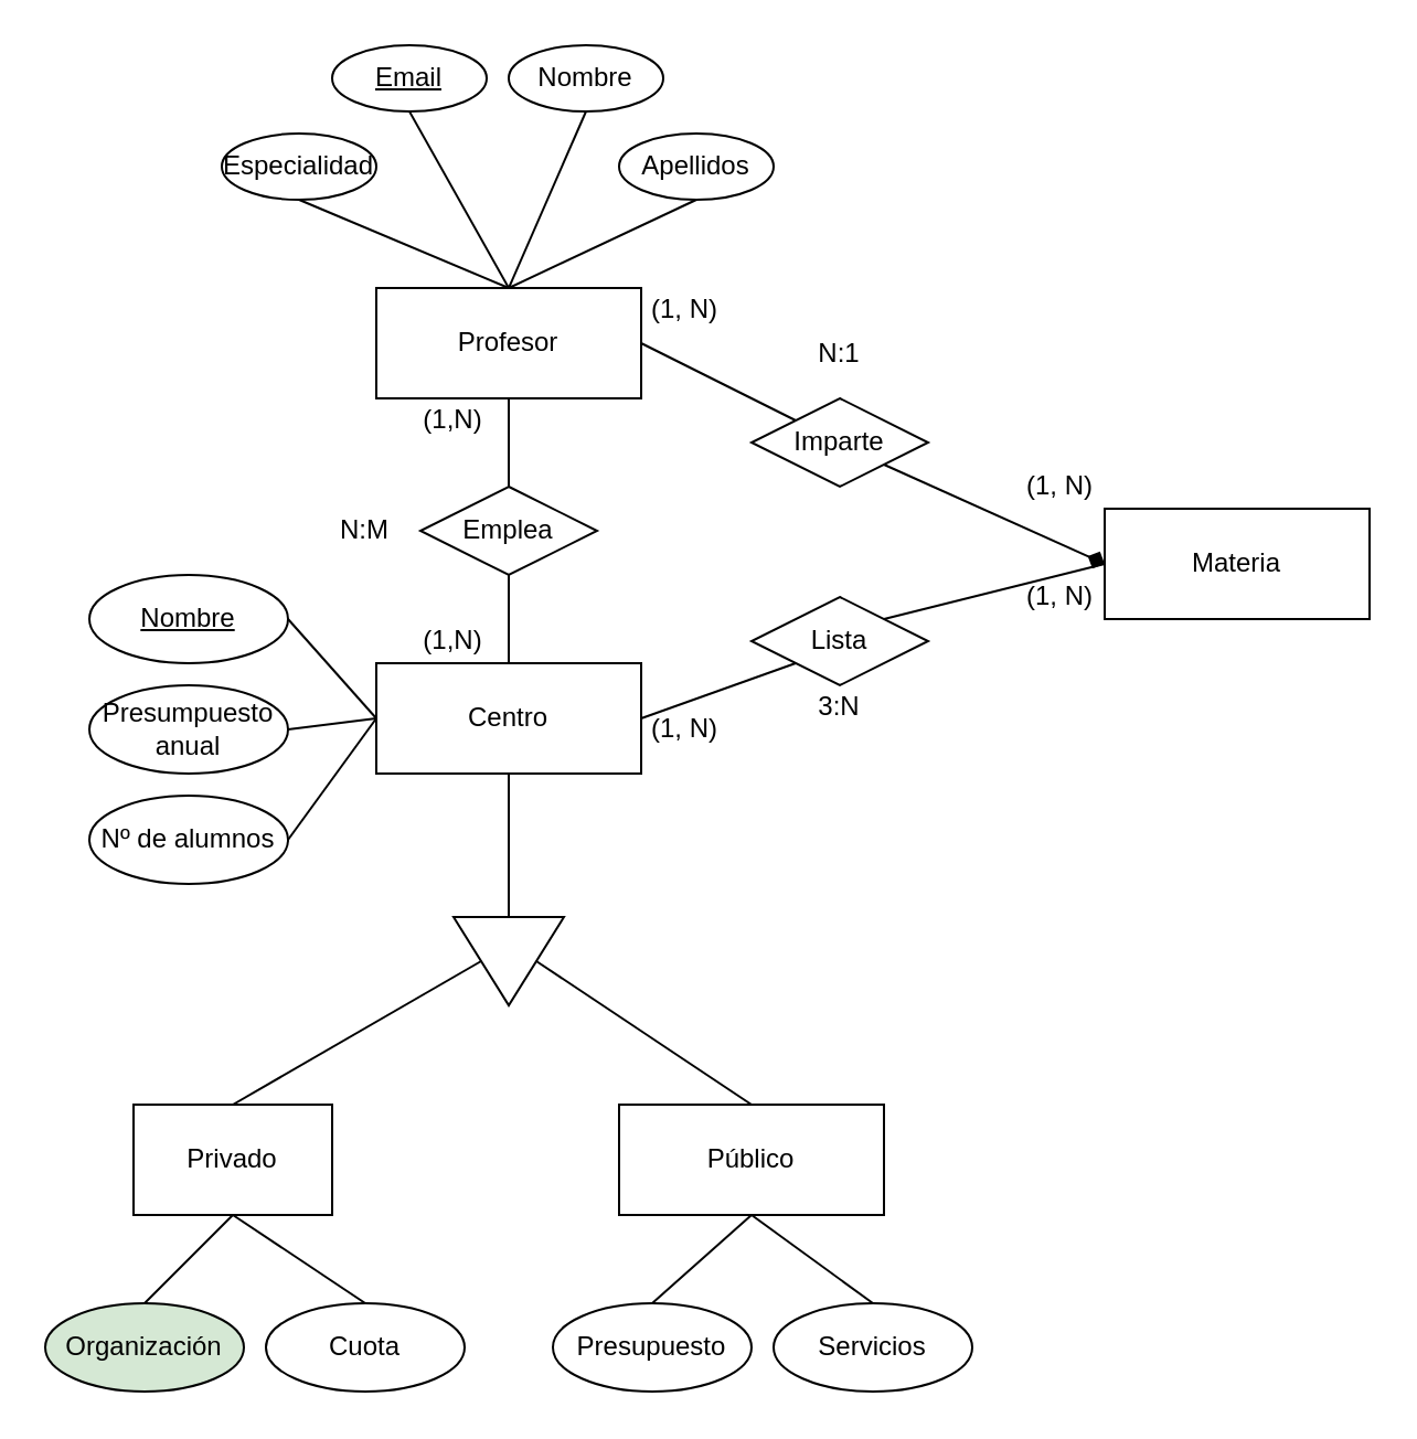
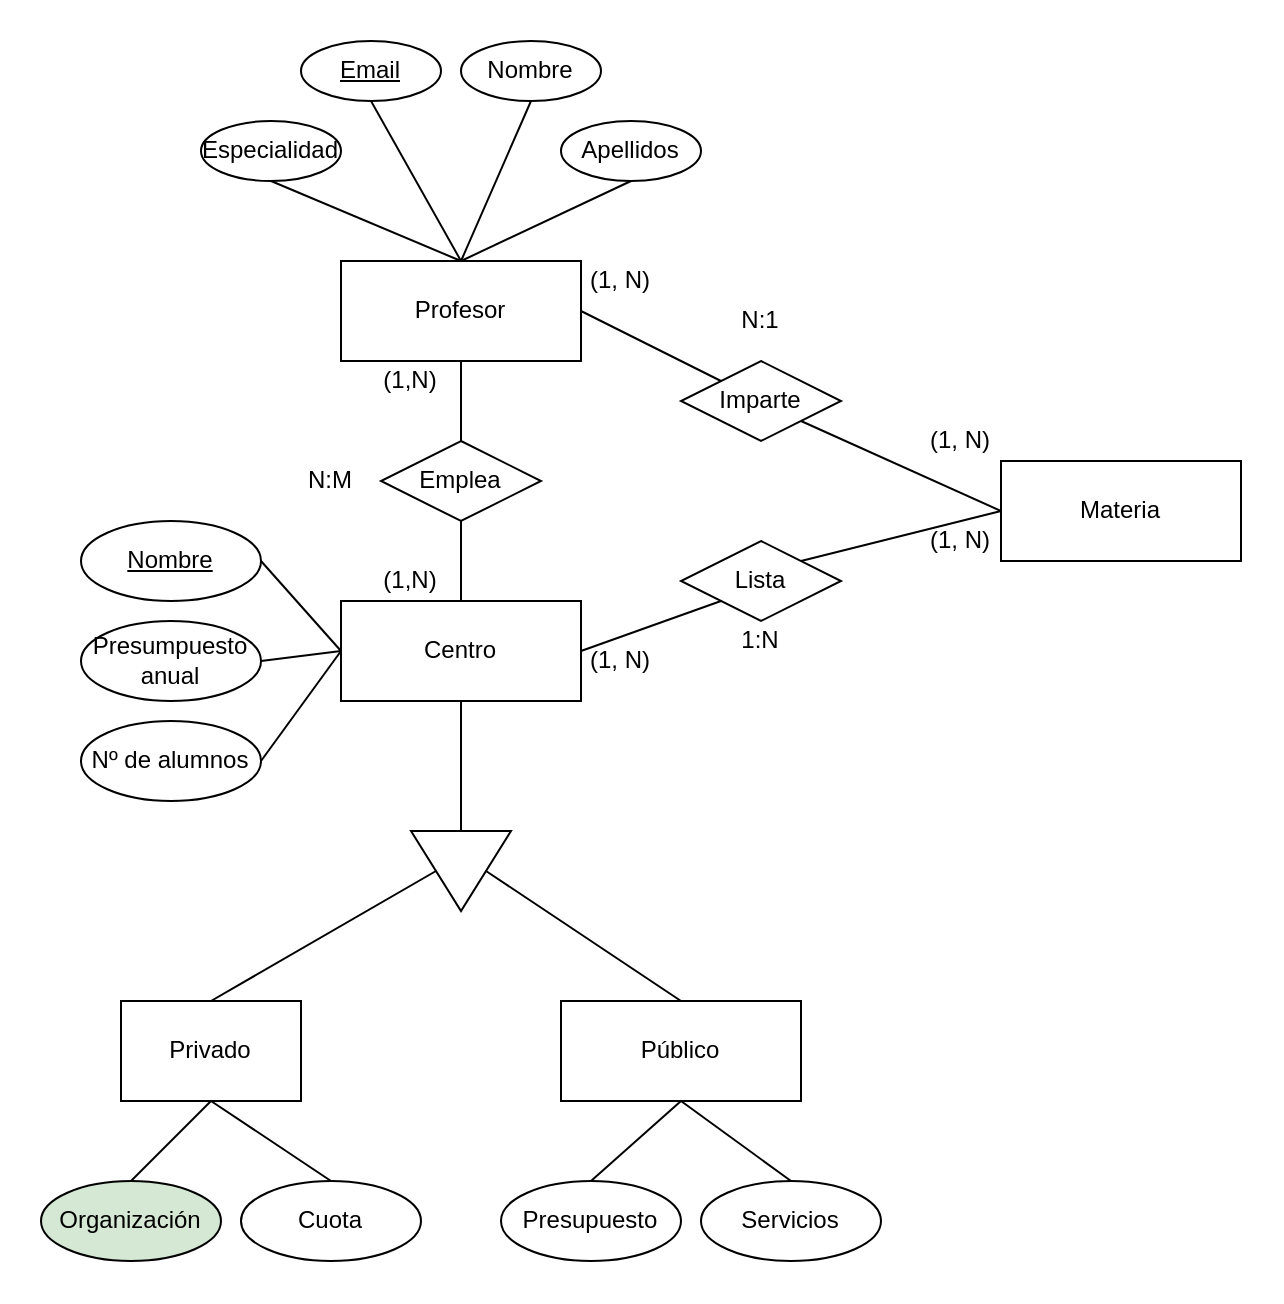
- <mxCell id="41" value="" style="endArrow=diamond;html=1;entryX=0;entryY=0.5;entryDx=0;entryDy=0;exitX=1;exitY=1;exitDx=0;exitDy=0;" parent="1" source="11" target="12" edge="1"><mxGeometry width="50" height="50" relative="1" as="geometry"><mxPoint x="350" y="210" as="sourcePoint" /><mxPoint x="300" y="165" as="targetPoint" /></mxGeometry></mxCell>
+ <mxCell id="41" value="" style="endArrow=none;html=1;entryX=0;entryY=0.5;entryDx=0;entryDy=0;exitX=1;exitY=1;exitDx=0;exitDy=0;" parent="1" source="11" target="12" edge="1"><mxGeometry width="50" height="50" relative="1" as="geometry"><mxPoint x="350" y="210" as="sourcePoint" /><mxPoint x="300" y="165" as="targetPoint" /></mxGeometry></mxCell>
- <mxCell id="46" value="3:N" style="text;html=1;strokeColor=none;fillColor=none;align=center;verticalAlign=middle;whiteSpace=wrap;rounded=0;" parent="1" vertex="1"><mxGeometry x="360" y="310" width="40" height="20" as="geometry" /></mxCell>
+ <mxCell id="46" value="1:N" style="text;html=1;strokeColor=none;fillColor=none;align=center;verticalAlign=middle;whiteSpace=wrap;rounded=0;" parent="1" vertex="1"><mxGeometry x="360" y="310" width="40" height="20" as="geometry" /></mxCell>
